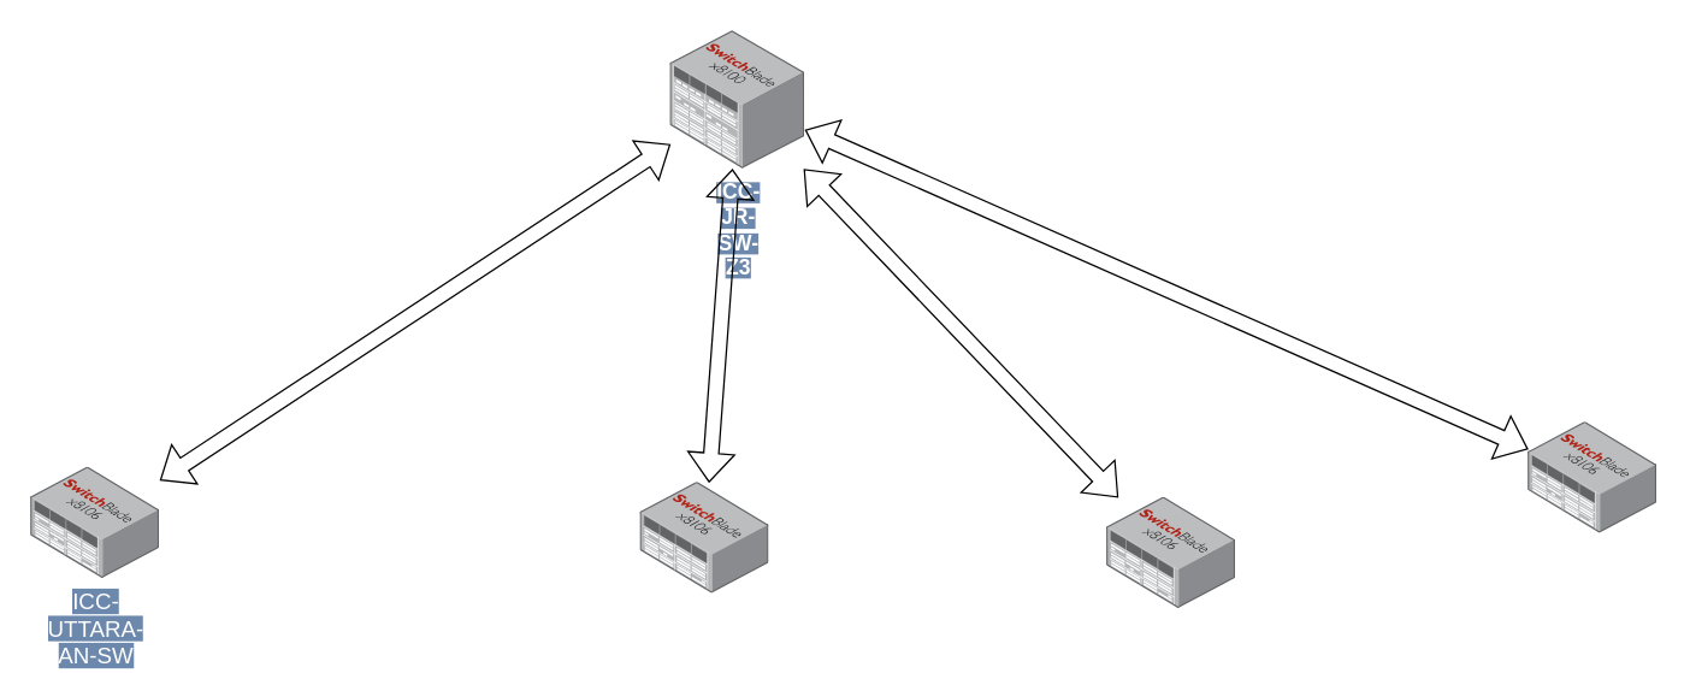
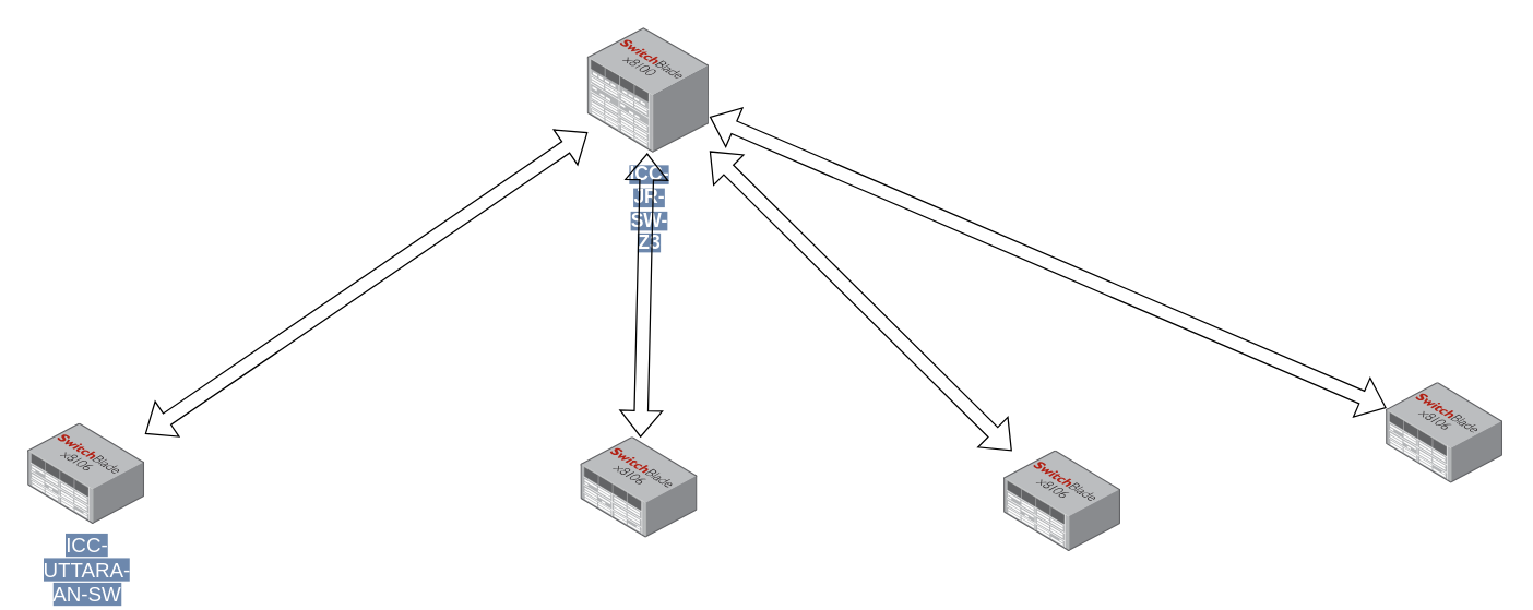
- <mxCell id="2" value="&lt;span style=&quot;color: rgb(255, 255, 255); font-family: Verdana, Arial, Helvetica, sans-serif; text-align: start; text-wrap: wrap; background-color: rgb(109, 136, 173);&quot;&gt;&lt;b&gt;&lt;font style=&quot;font-size: 14px;&quot;&gt;ICC-JR-SW-Z3&lt;/font&gt;&lt;/b&gt;&lt;/span&gt;" style="image;points=[];aspect=fixed;html=1;align=center;shadow=0;dashed=0;image=img/lib/allied_telesis/switch/Modular_Switch_SBx8112.svg;" vertex="1" parent="1"><mxGeometry x="445" y="20" width="89.4" height="91.8" as="geometry" /></mxCell>
+ <mxCell id="2" value="&lt;span style=&quot;color: rgb(255, 255, 255); font-family: Verdana, Arial, Helvetica, sans-serif; text-align: start; text-wrap: wrap; background-color: rgb(109, 136, 173);&quot;&gt;&lt;b&gt;&lt;font style=&quot;font-size: 14px;&quot;&gt;ICC-JR-SW-Z3&lt;/font&gt;&lt;/b&gt;&lt;/span&gt;" style="image;points=[];aspect=fixed;html=1;align=center;shadow=0;dashed=0;image=img/lib/allied_telesis/switch/Modular_Switch_SBx8112.svg;" vertex="1" parent="1"><mxGeometry x="430" y="20" width="89.4" height="91.8" as="geometry" /></mxCell>
